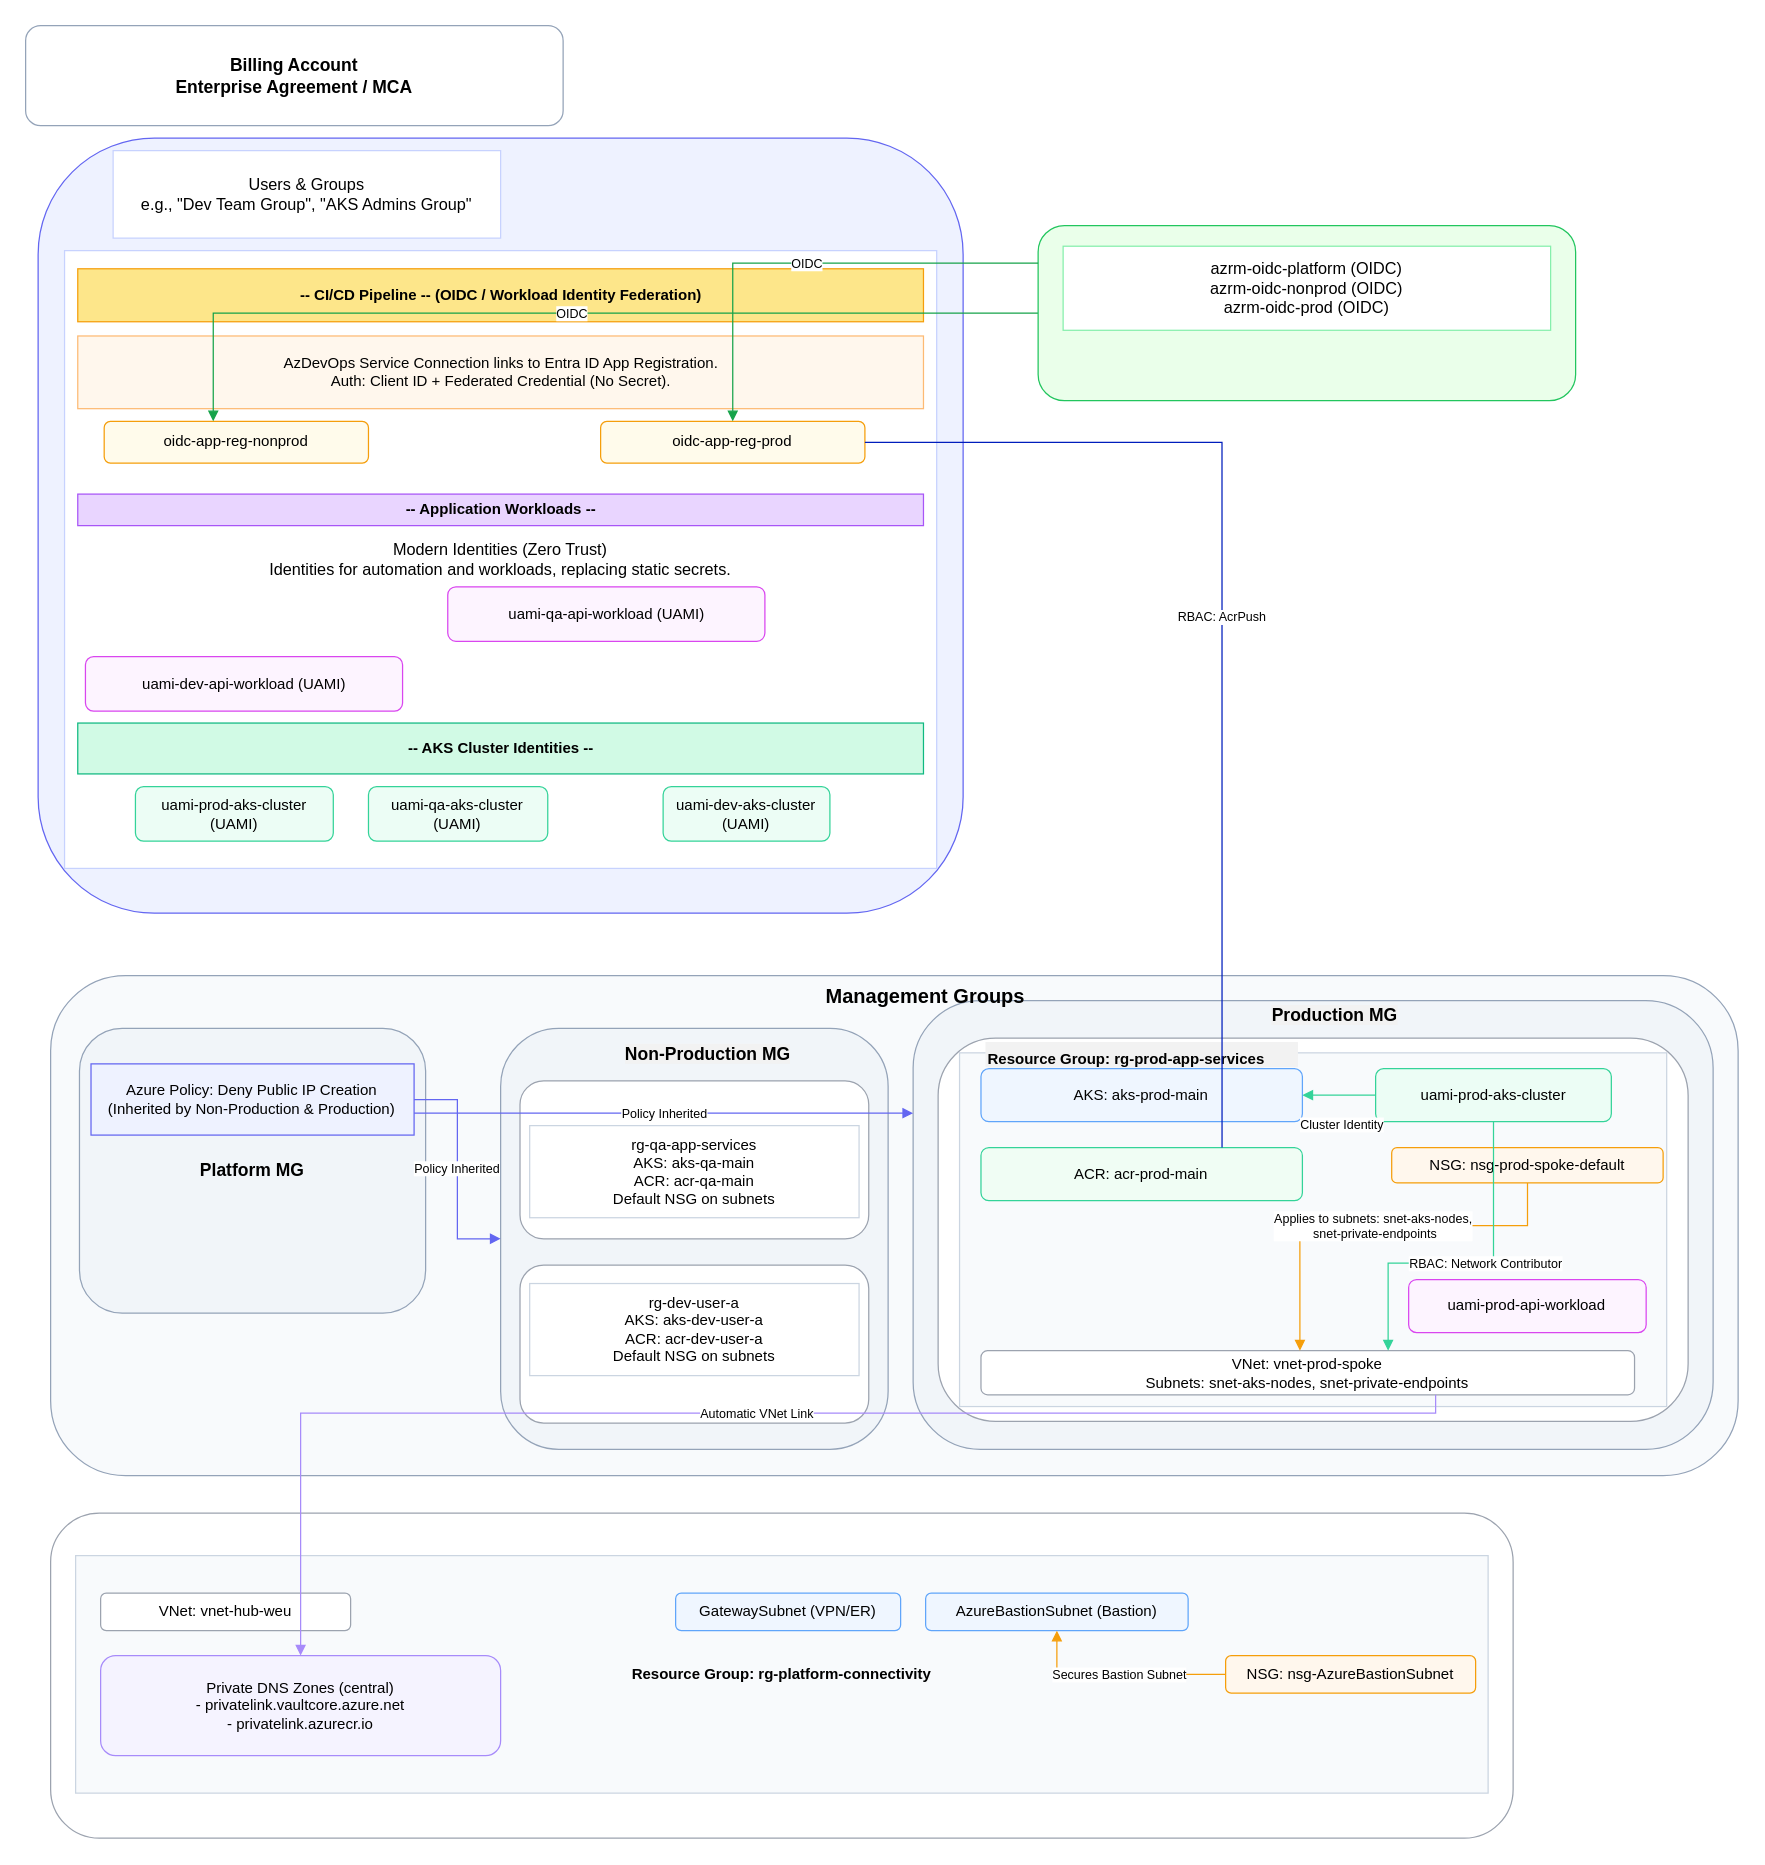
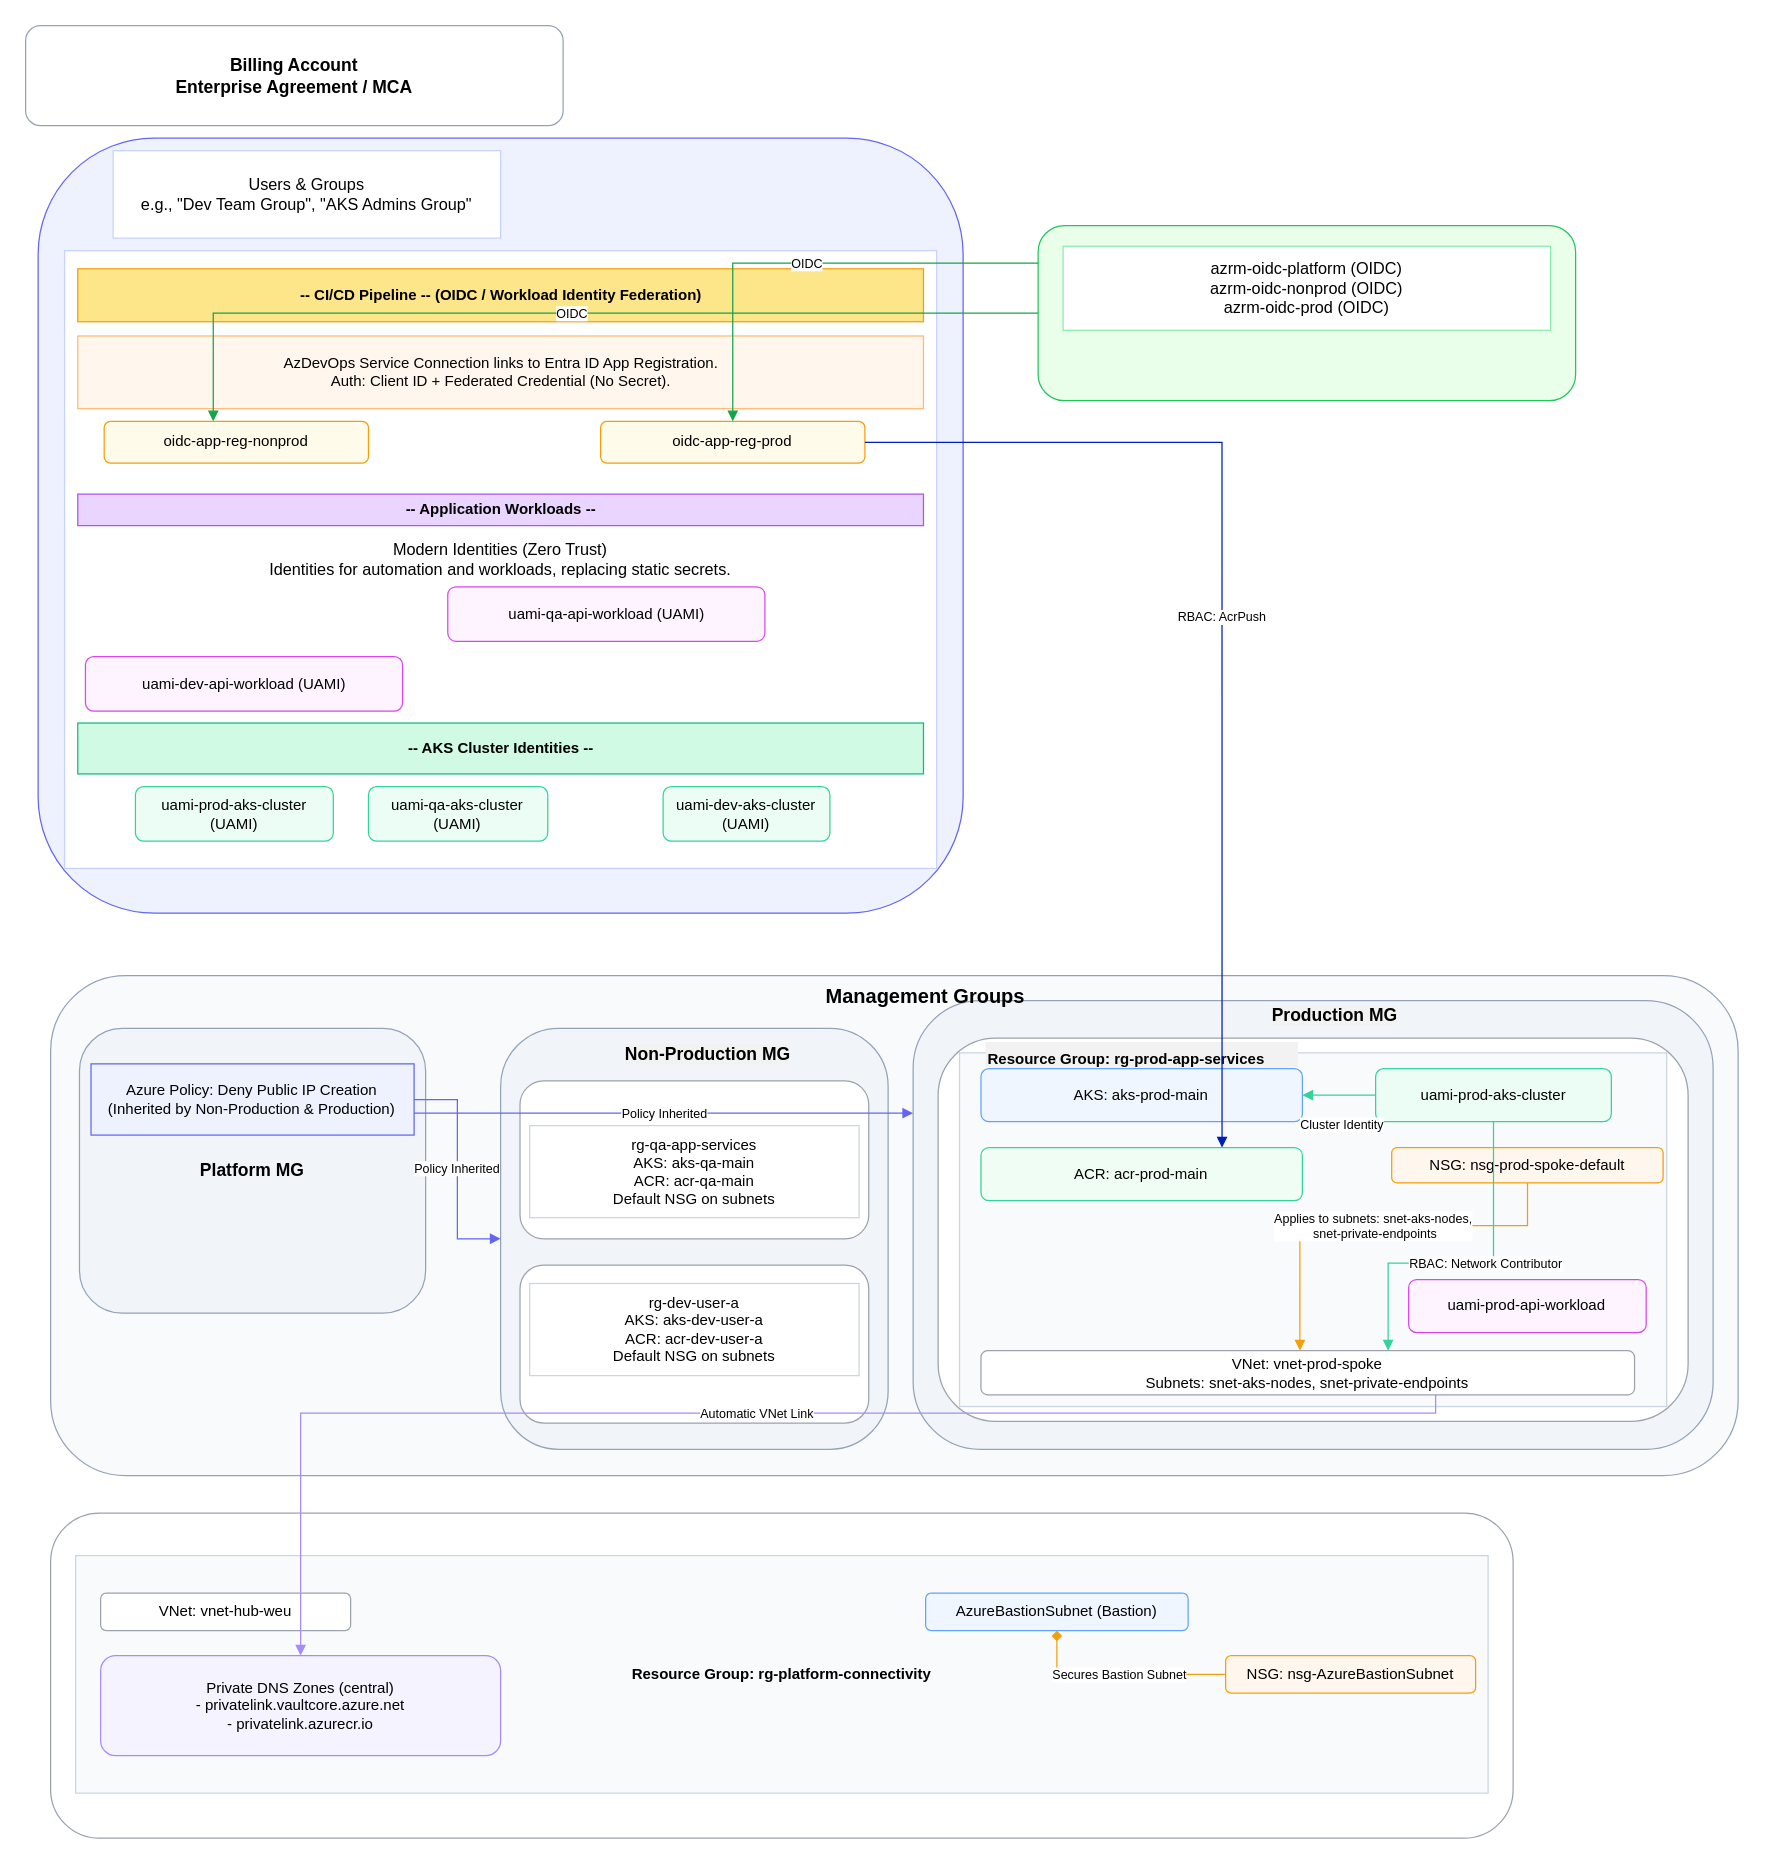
- <mxCell id="56" value="RBAC: AcrPush" style="edgeStyle=orthogonalEdgeStyle;rounded=0;orthogonalLoop=1;jettySize=auto;html=1;strokeColor=#001DBC;fontSize=10;endArrow=none;fillColor=#0050ef;entryX=0.75;entryY=0;entryDx=0;entryDy=0;" parent="1" source="9" target="33" edge="1"><mxGeometry relative="1" as="geometry"><mxPoint x="294.281" y="388.97" as="sourcePoint" /><mxPoint x="980" y="910" as="targetPoint" /></mxGeometry></mxCell>
+ <mxCell id="56" value="RBAC: AcrPush" style="edgeStyle=orthogonalEdgeStyle;rounded=0;orthogonalLoop=1;jettySize=auto;html=1;strokeColor=#001DBC;fontSize=10;endArrow=block;fillColor=#0050ef;entryX=0.75;entryY=0;entryDx=0;entryDy=0;" parent="1" source="9" target="33" edge="1"><mxGeometry relative="1" as="geometry"><mxPoint x="294.281" y="388.97" as="sourcePoint" /><mxPoint x="980" y="910" as="targetPoint" /></mxGeometry></mxCell>
- <mxCell id="45" value="GatewaySubnet (VPN/ER)" style="rounded=1;whiteSpace=wrap;html=1;fillColor=#eff6ff;strokeColor=#60a5fa;fontSize=12" parent="43" vertex="1"><mxGeometry x="480" y="30" width="180" height="30" as="geometry" /></mxCell>
- <mxCell id="51" value="Secures Bastion Subnet" style="edgeStyle=orthogonalEdgeStyle;rounded=0;orthogonalLoop=1;jettySize=auto;html=1;strokeColor=#f59e0b;fontSize=10;endArrow=block;" parent="1" source="47" target="46" edge="1"><mxGeometry relative="1" as="geometry" /></mxCell>
+ <mxCell id="51" value="Secures Bastion Subnet" style="edgeStyle=orthogonalEdgeStyle;rounded=0;orthogonalLoop=1;jettySize=auto;html=1;strokeColor=#f59e0b;fontSize=10;endArrow=diamond;" parent="1" source="47" target="46" edge="1"><mxGeometry relative="1" as="geometry" /></mxCell>
